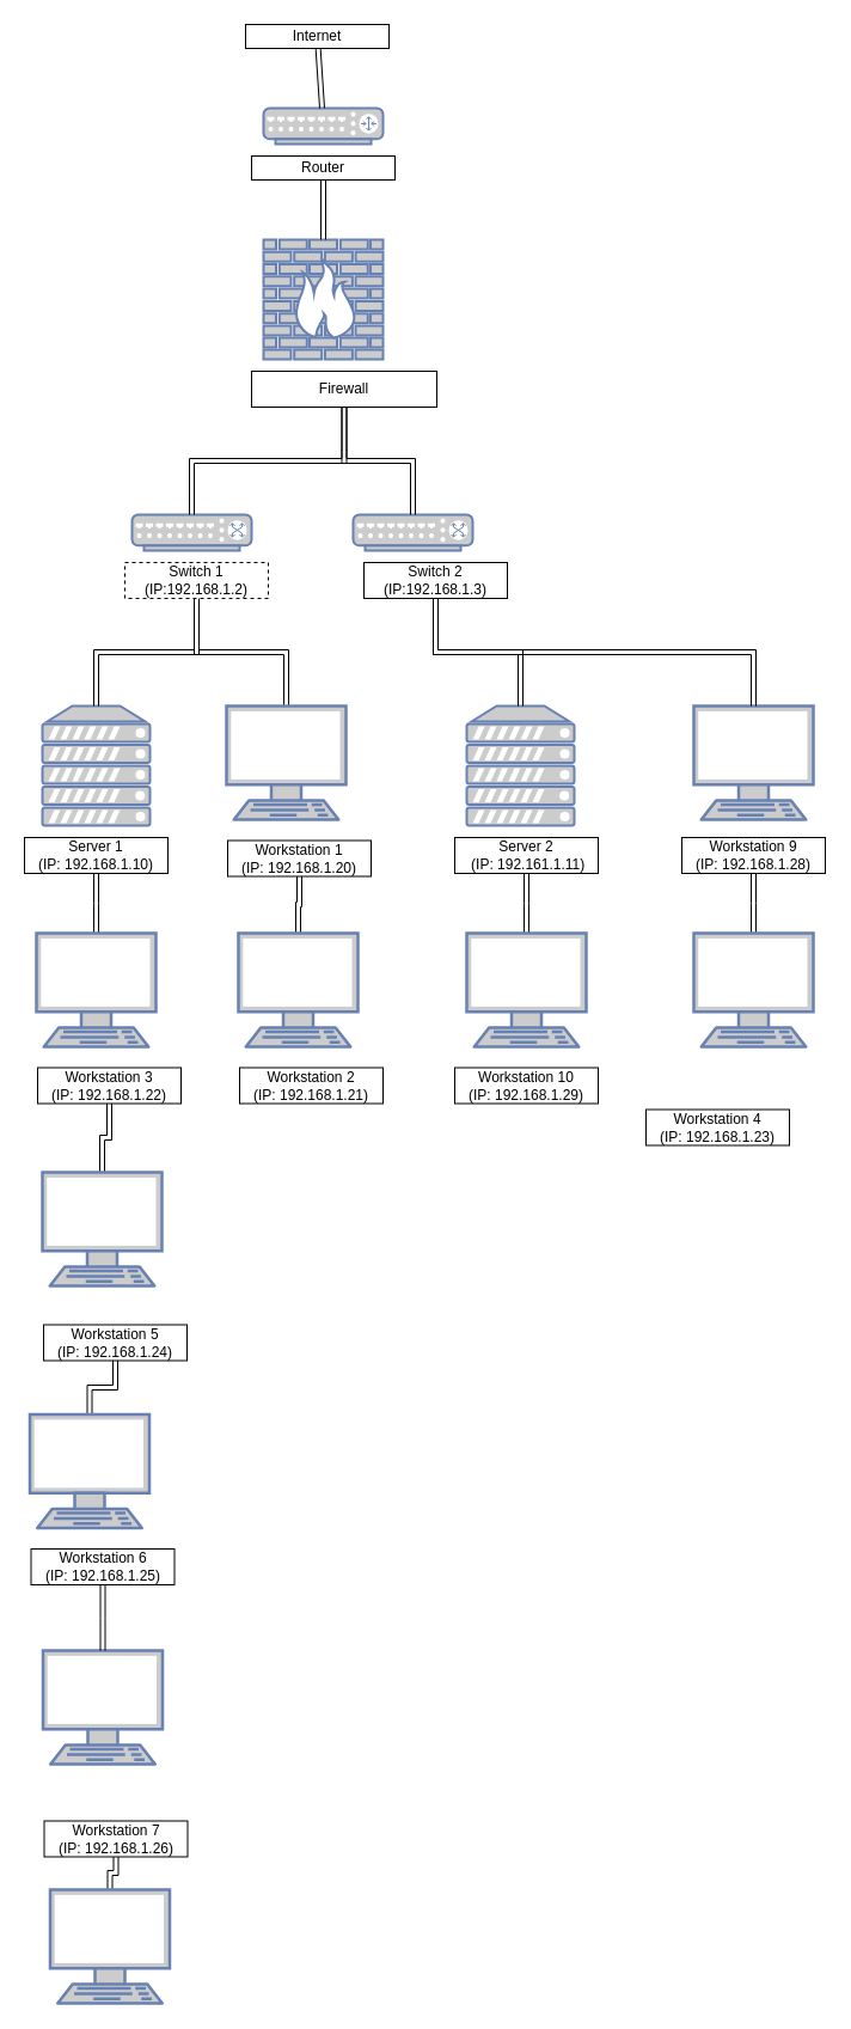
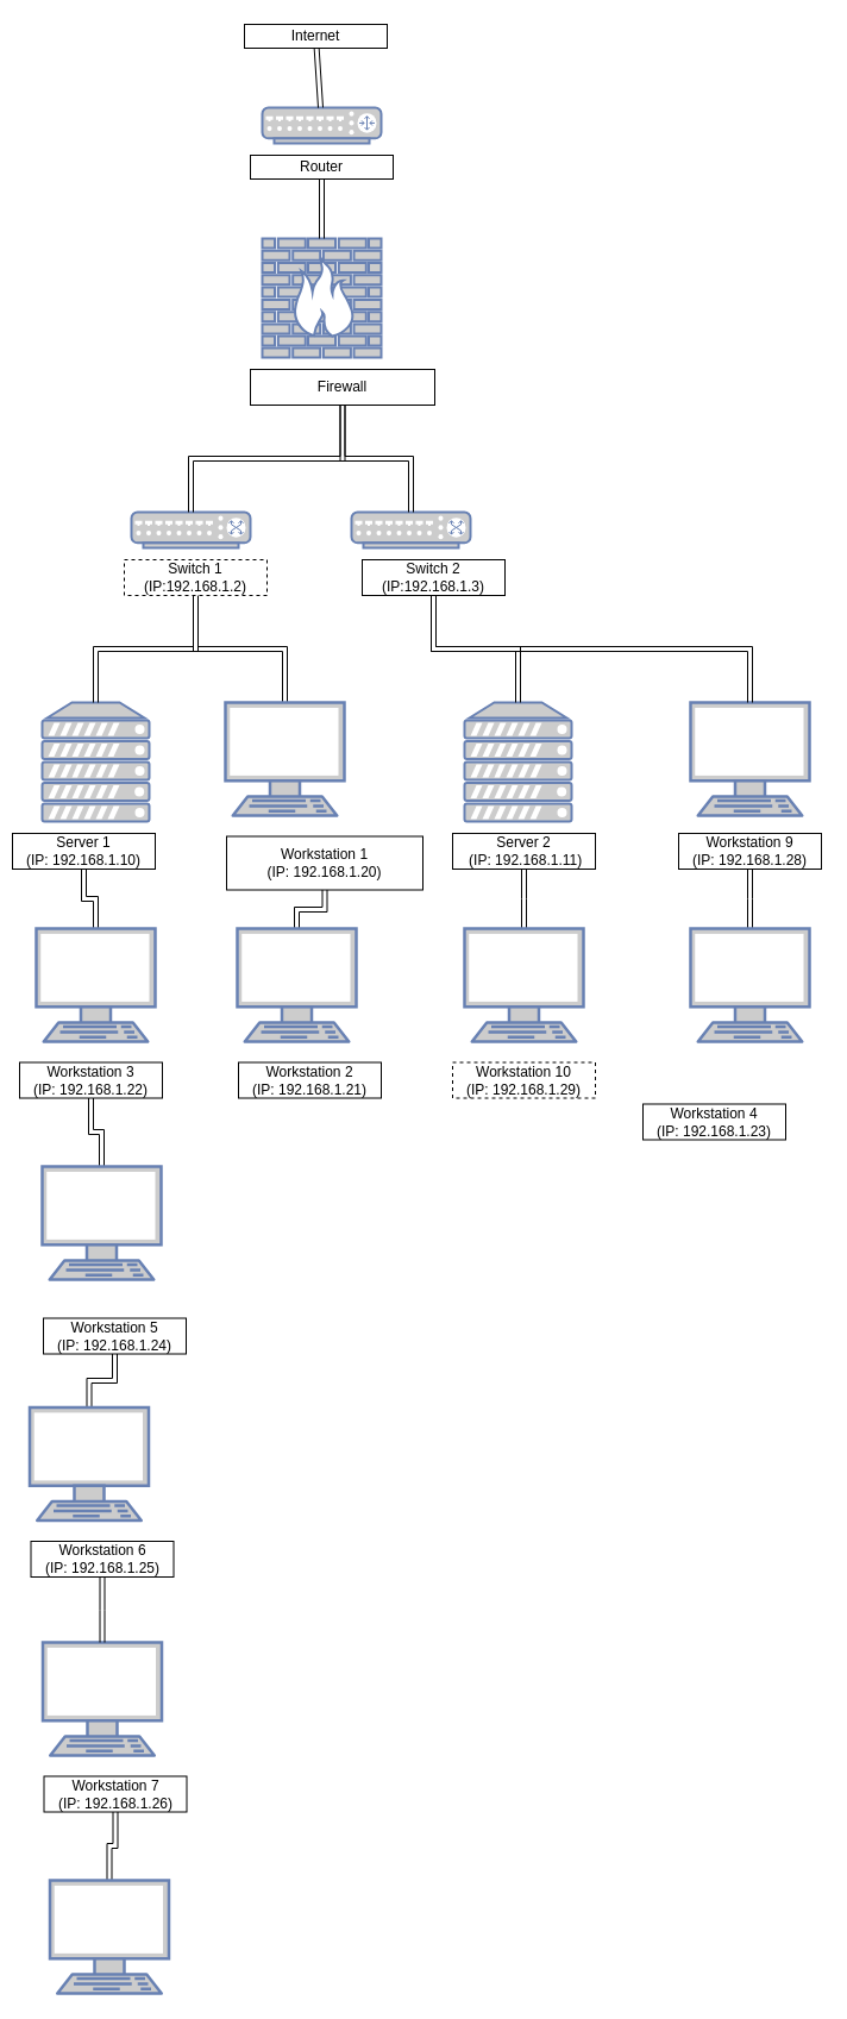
- <mxCell id="17" value="Server 1&lt;div&gt;(&lt;span class=&quot;hljs-attribute&quot;&gt;IP&lt;/span&gt;: &lt;span class=&quot;hljs-number&quot;&gt;192.168&lt;/span&gt;.&lt;span class=&quot;hljs-number&quot;&gt;1.10&lt;/span&gt;)&lt;br&gt;&lt;/div&gt;" style="whiteSpace=wrap;html=1;" vertex="1" parent="1"><mxGeometry x="20" y="700" width="120" height="30" as="geometry" /></mxCell>
+ <mxCell id="17" value="Server 1&lt;div&gt;(&lt;span class=&quot;hljs-attribute&quot;&gt;IP&lt;/span&gt;: &lt;span class=&quot;hljs-number&quot;&gt;192.168&lt;/span&gt;.&lt;span class=&quot;hljs-number&quot;&gt;1.10&lt;/span&gt;)&lt;br&gt;&lt;/div&gt;" style="whiteSpace=wrap;html=1;" vertex="1" parent="1"><mxGeometry x="10" y="700" width="120" height="30" as="geometry" /></mxCell>
- <mxCell id="22" value="Server 2&lt;div&gt;&amp;nbsp;(&lt;span class=&quot;hljs-attribute&quot;&gt;IP&lt;/span&gt;: &lt;span class=&quot;hljs-number&quot;&gt;192.161&lt;/span&gt;.&lt;span class=&quot;hljs-number&quot;&gt;1.11&lt;/span&gt;)&lt;br&gt;&lt;/div&gt;" style="whiteSpace=wrap;html=1;" vertex="1" parent="1"><mxGeometry x="380" y="700" width="120" height="30" as="geometry" /></mxCell>
+ <mxCell id="22" value="Server 2&lt;div&gt;&amp;nbsp;(&lt;span class=&quot;hljs-attribute&quot;&gt;IP&lt;/span&gt;: &lt;span class=&quot;hljs-number&quot;&gt;192.168&lt;/span&gt;.&lt;span class=&quot;hljs-number&quot;&gt;1.11&lt;/span&gt;)&lt;br&gt;&lt;/div&gt;" style="whiteSpace=wrap;html=1;" vertex="1" parent="1"><mxGeometry x="380" y="700" width="120" height="30" as="geometry" /></mxCell>
- <mxCell id="30" value="Workstation 1&lt;div&gt;(&lt;span class=&quot;hljs-attribute&quot;&gt;IP&lt;/span&gt;: &lt;span class=&quot;hljs-number&quot;&gt;192.168&lt;/span&gt;.&lt;span class=&quot;hljs-number&quot;&gt;1.20&lt;/span&gt;)&lt;br&gt;&lt;/div&gt;" style="whiteSpace=wrap;html=1;" vertex="1" parent="1"><mxGeometry x="190" y="702.5" width="120" height="30" as="geometry" /></mxCell>
+ <mxCell id="30" value="Workstation 1&lt;div&gt;(&lt;span class=&quot;hljs-attribute&quot;&gt;IP&lt;/span&gt;: &lt;span class=&quot;hljs-number&quot;&gt;192.168&lt;/span&gt;.&lt;span class=&quot;hljs-number&quot;&gt;1.20&lt;/span&gt;)&lt;br&gt;&lt;/div&gt;" style="whiteSpace=wrap;html=1;" vertex="1" parent="1"><mxGeometry x="190" y="702.5" width="165" height="45" as="geometry" /></mxCell>
- <mxCell id="35" value="Workstation 3&lt;div&gt;(&lt;span class=&quot;hljs-attribute&quot;&gt;IP&lt;/span&gt;: &lt;span class=&quot;hljs-number&quot;&gt;192.168&lt;/span&gt;.&lt;span class=&quot;hljs-number&quot;&gt;1.22&lt;/span&gt;)&lt;br&gt;&lt;/div&gt;" style="whiteSpace=wrap;html=1;" vertex="1" parent="1"><mxGeometry x="31" y="892.5" width="120" height="30" as="geometry" /></mxCell>
+ <mxCell id="35" value="Workstation 3&lt;div&gt;(&lt;span class=&quot;hljs-attribute&quot;&gt;IP&lt;/span&gt;: &lt;span class=&quot;hljs-number&quot;&gt;192.168&lt;/span&gt;.&lt;span class=&quot;hljs-number&quot;&gt;1.22&lt;/span&gt;)&lt;br&gt;&lt;/div&gt;" style="whiteSpace=wrap;html=1;" vertex="1" parent="1"><mxGeometry x="16" y="892.5" width="120" height="30" as="geometry" /></mxCell>
- <mxCell id="32" value="Workstation 10&lt;div&gt;(&lt;span class=&quot;hljs-attribute&quot;&gt;IP&lt;/span&gt;: &lt;span class=&quot;hljs-number&quot;&gt;192.168&lt;/span&gt;.&lt;span class=&quot;hljs-number&quot;&gt;1.29&lt;/span&gt;)&lt;br&gt;&lt;/div&gt;" style="whiteSpace=wrap;html=1;" vertex="1" parent="1"><mxGeometry x="380" y="892.5" width="120" height="30" as="geometry" /></mxCell>
+ <mxCell id="32" value="Workstation 10&lt;div&gt;(&lt;span class=&quot;hljs-attribute&quot;&gt;IP&lt;/span&gt;: &lt;span class=&quot;hljs-number&quot;&gt;192.168&lt;/span&gt;.&lt;span class=&quot;hljs-number&quot;&gt;1.29&lt;/span&gt;)&lt;br&gt;&lt;/div&gt;" style="whiteSpace=wrap;html=1;dashed=1;" vertex="1" parent="1"><mxGeometry x="380" y="892.5" width="120" height="30" as="geometry" /></mxCell>
- <mxCell id="45" value="Workstation 7&lt;div&gt;(&lt;span class=&quot;hljs-attribute&quot;&gt;IP&lt;/span&gt;: &lt;span class=&quot;hljs-number&quot;&gt;192.168&lt;/span&gt;.&lt;span class=&quot;hljs-number&quot;&gt;1.26&lt;/span&gt;)&lt;br&gt;&lt;/div&gt;" style="whiteSpace=wrap;html=1;" vertex="1" parent="1"><mxGeometry x="36.5" y="1522.5" width="120" height="30" as="geometry" /></mxCell>
+ <mxCell id="45" value="Workstation 7&lt;div&gt;(&lt;span class=&quot;hljs-attribute&quot;&gt;IP&lt;/span&gt;: &lt;span class=&quot;hljs-number&quot;&gt;192.168&lt;/span&gt;.&lt;span class=&quot;hljs-number&quot;&gt;1.26&lt;/span&gt;)&lt;br&gt;&lt;/div&gt;" style="whiteSpace=wrap;html=1;" vertex="1" parent="1"><mxGeometry x="36.5" y="1492.5" width="120" height="30" as="geometry" /></mxCell>
